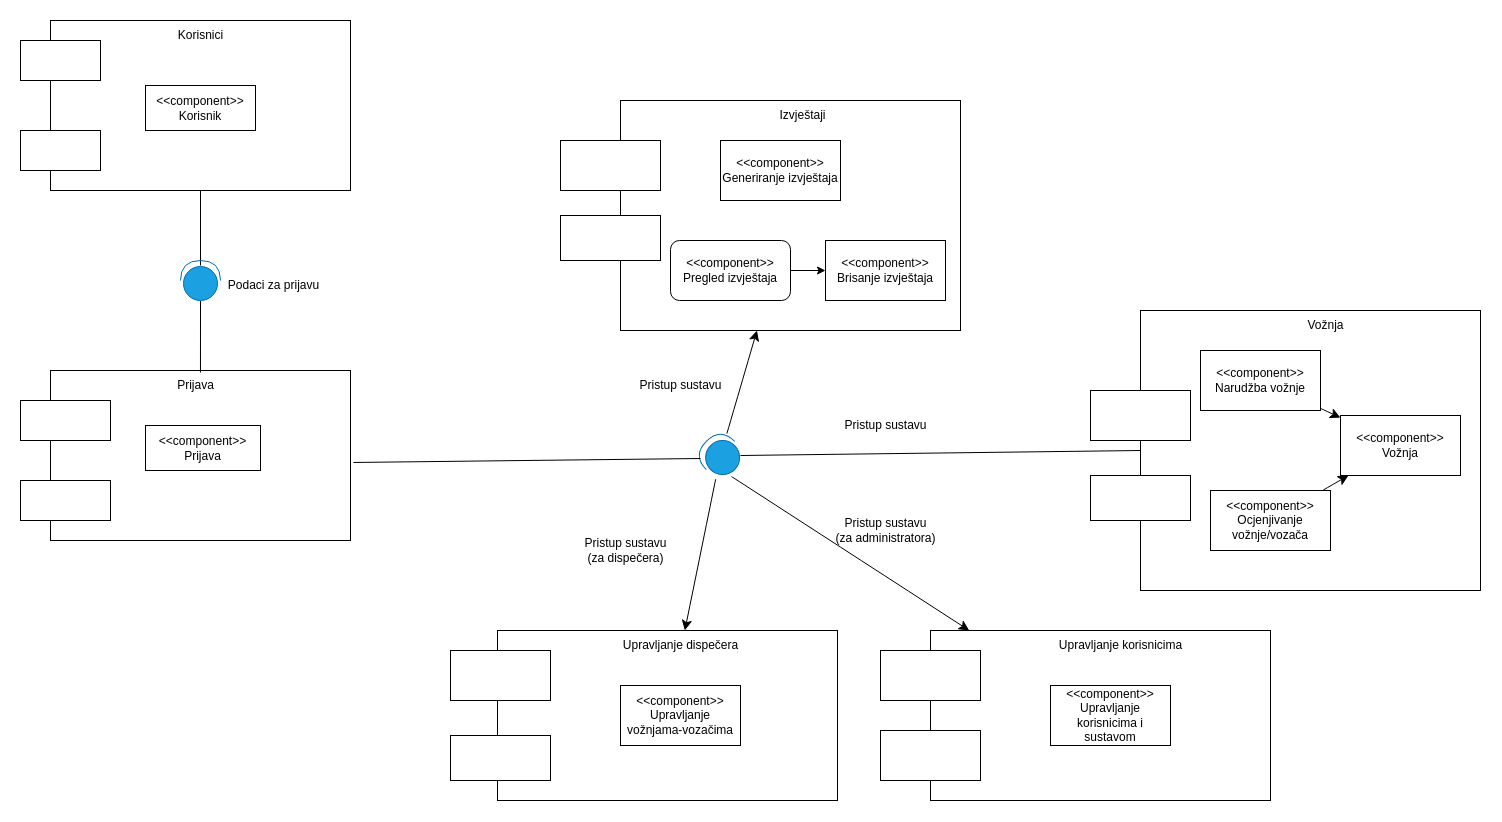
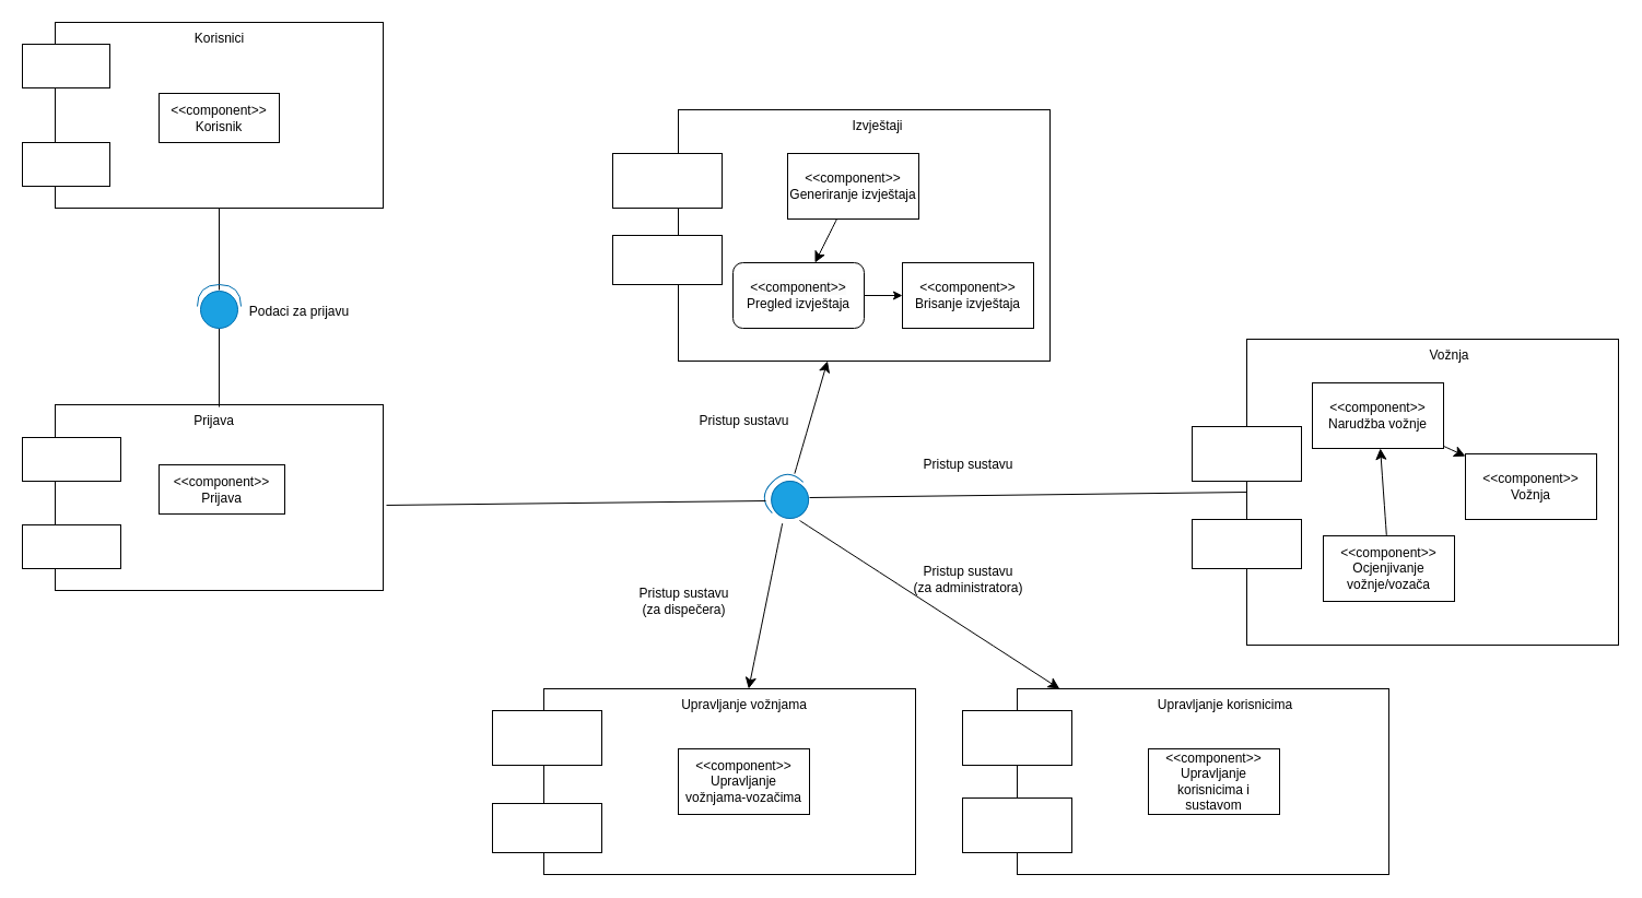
+ <mxCell id="37" style="edgeStyle=none;curved=1;rounded=0;orthogonalLoop=1;jettySize=auto;html=1;fontSize=12;startSize=8;endSize=8;" parent="1" source="38" target="45" edge="1"><mxGeometry relative="1" as="geometry" /></mxCell>
- <mxCell id="41" style="edgeStyle=none;curved=1;rounded=0;orthogonalLoop=1;jettySize=auto;html=1;fontSize=12;startSize=8;endSize=8;" parent="1" source="42" target="43" edge="1"><mxGeometry relative="1" as="geometry" /></mxCell>
+ <mxCell id="41" style="edgeStyle=none;curved=1;rounded=0;orthogonalLoop=1;jettySize=auto;html=1;fontSize=12;startSize=8;endSize=8;" parent="1" source="42" target="26" edge="1"><mxGeometry relative="1" as="geometry" /></mxCell>
- <mxCell id="32" value="&lt;blockquote style=&quot;margin: 0 0 0 40px; border: none; padding: 0px;&quot;&gt;Upravljanje dispečera&lt;/blockquote&gt;" style="text;html=1;align=center;verticalAlign=middle;resizable=0;points=[];autosize=1;strokeColor=none;fillColor=none;" parent="1" vertex="1"><mxGeometry x="570" y="630" width="180" height="30" as="geometry" /></mxCell>
+ <mxCell id="32" value="&lt;blockquote style=&quot;margin: 0 0 0 40px; border: none; padding: 0px;&quot;&gt;Upravljanje vožnjama&lt;/blockquote&gt;" style="text;html=1;align=center;verticalAlign=middle;resizable=0;points=[];autosize=1;strokeColor=none;fillColor=none;" parent="1" vertex="1"><mxGeometry x="570" y="630" width="180" height="30" as="geometry" /></mxCell>
